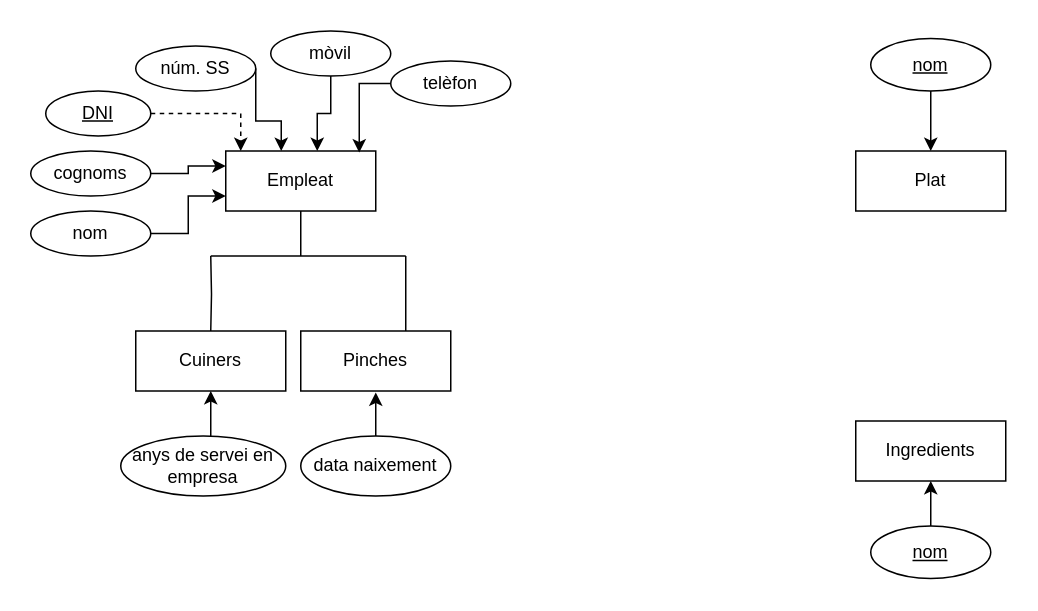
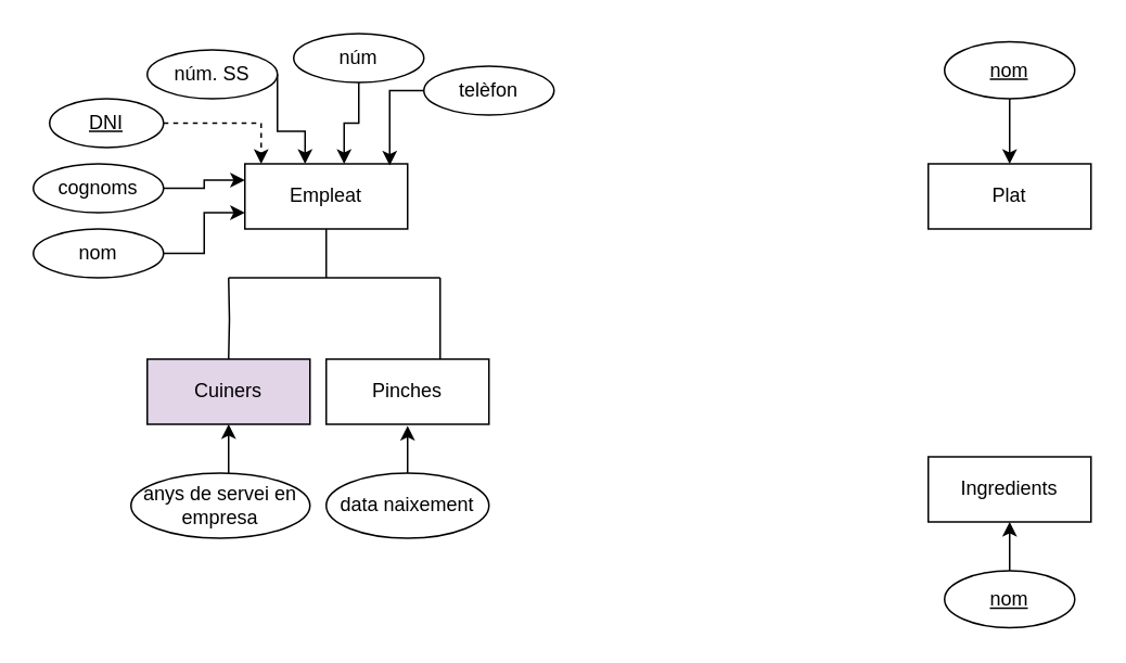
- <mxCell id="12" value="mòvil" style="ellipse;whiteSpace=wrap;html=1;align=center;" vertex="1" parent="1"><mxGeometry x="180" y="20" width="80" height="30" as="geometry" /></mxCell>
+ <mxCell id="12" value="núm" style="ellipse;whiteSpace=wrap;html=1;align=center;" vertex="1" parent="1"><mxGeometry x="180" y="20" width="80" height="30" as="geometry" /></mxCell>
- <mxCell id="15" value="Cuiners" style="whiteSpace=wrap;html=1;align=center;" vertex="1" parent="1"><mxGeometry x="90" y="220" width="100" height="40" as="geometry" /></mxCell>
+ <mxCell id="15" value="Cuiners" style="whiteSpace=wrap;html=1;align=center;fillColor=#e1d5e7;" vertex="1" parent="1"><mxGeometry x="90" y="220" width="100" height="40" as="geometry" /></mxCell>
